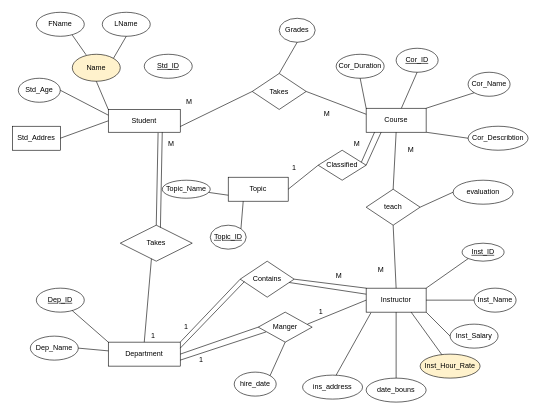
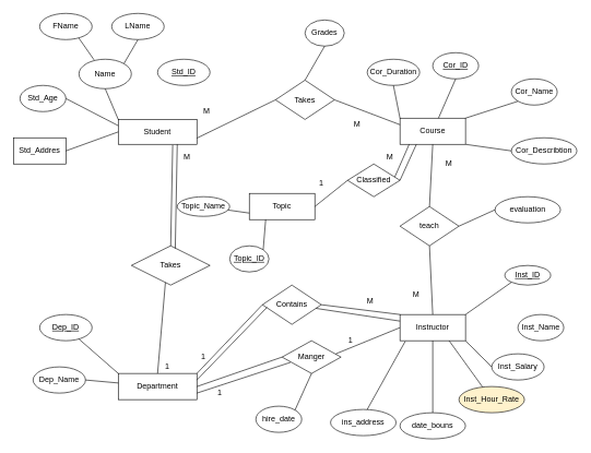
- <mxCell id="4" value="Name" style="ellipse;whiteSpace=wrap;html=1;align=center;fillColor=#fff2cc;" parent="1" vertex="1"><mxGeometry x="120" y="90" width="80" height="45" as="geometry" /></mxCell>
+ <mxCell id="4" value="Name" style="ellipse;whiteSpace=wrap;html=1;align=center;" parent="1" vertex="1"><mxGeometry x="120" y="90" width="80" height="45" as="geometry" /></mxCell>
- <mxCell id="32" value="" style="endArrow=none;html=1;rounded=0;entryX=0;entryY=0.5;entryDx=0;entryDy=0;exitX=1;exitY=0.5;exitDx=0;exitDy=0;" parent="1" source="28" target="31" edge="1"><mxGeometry relative="1" as="geometry"><mxPoint x="510" y="420" as="sourcePoint" /><mxPoint x="670" y="420" as="targetPoint" /></mxGeometry></mxCell>
